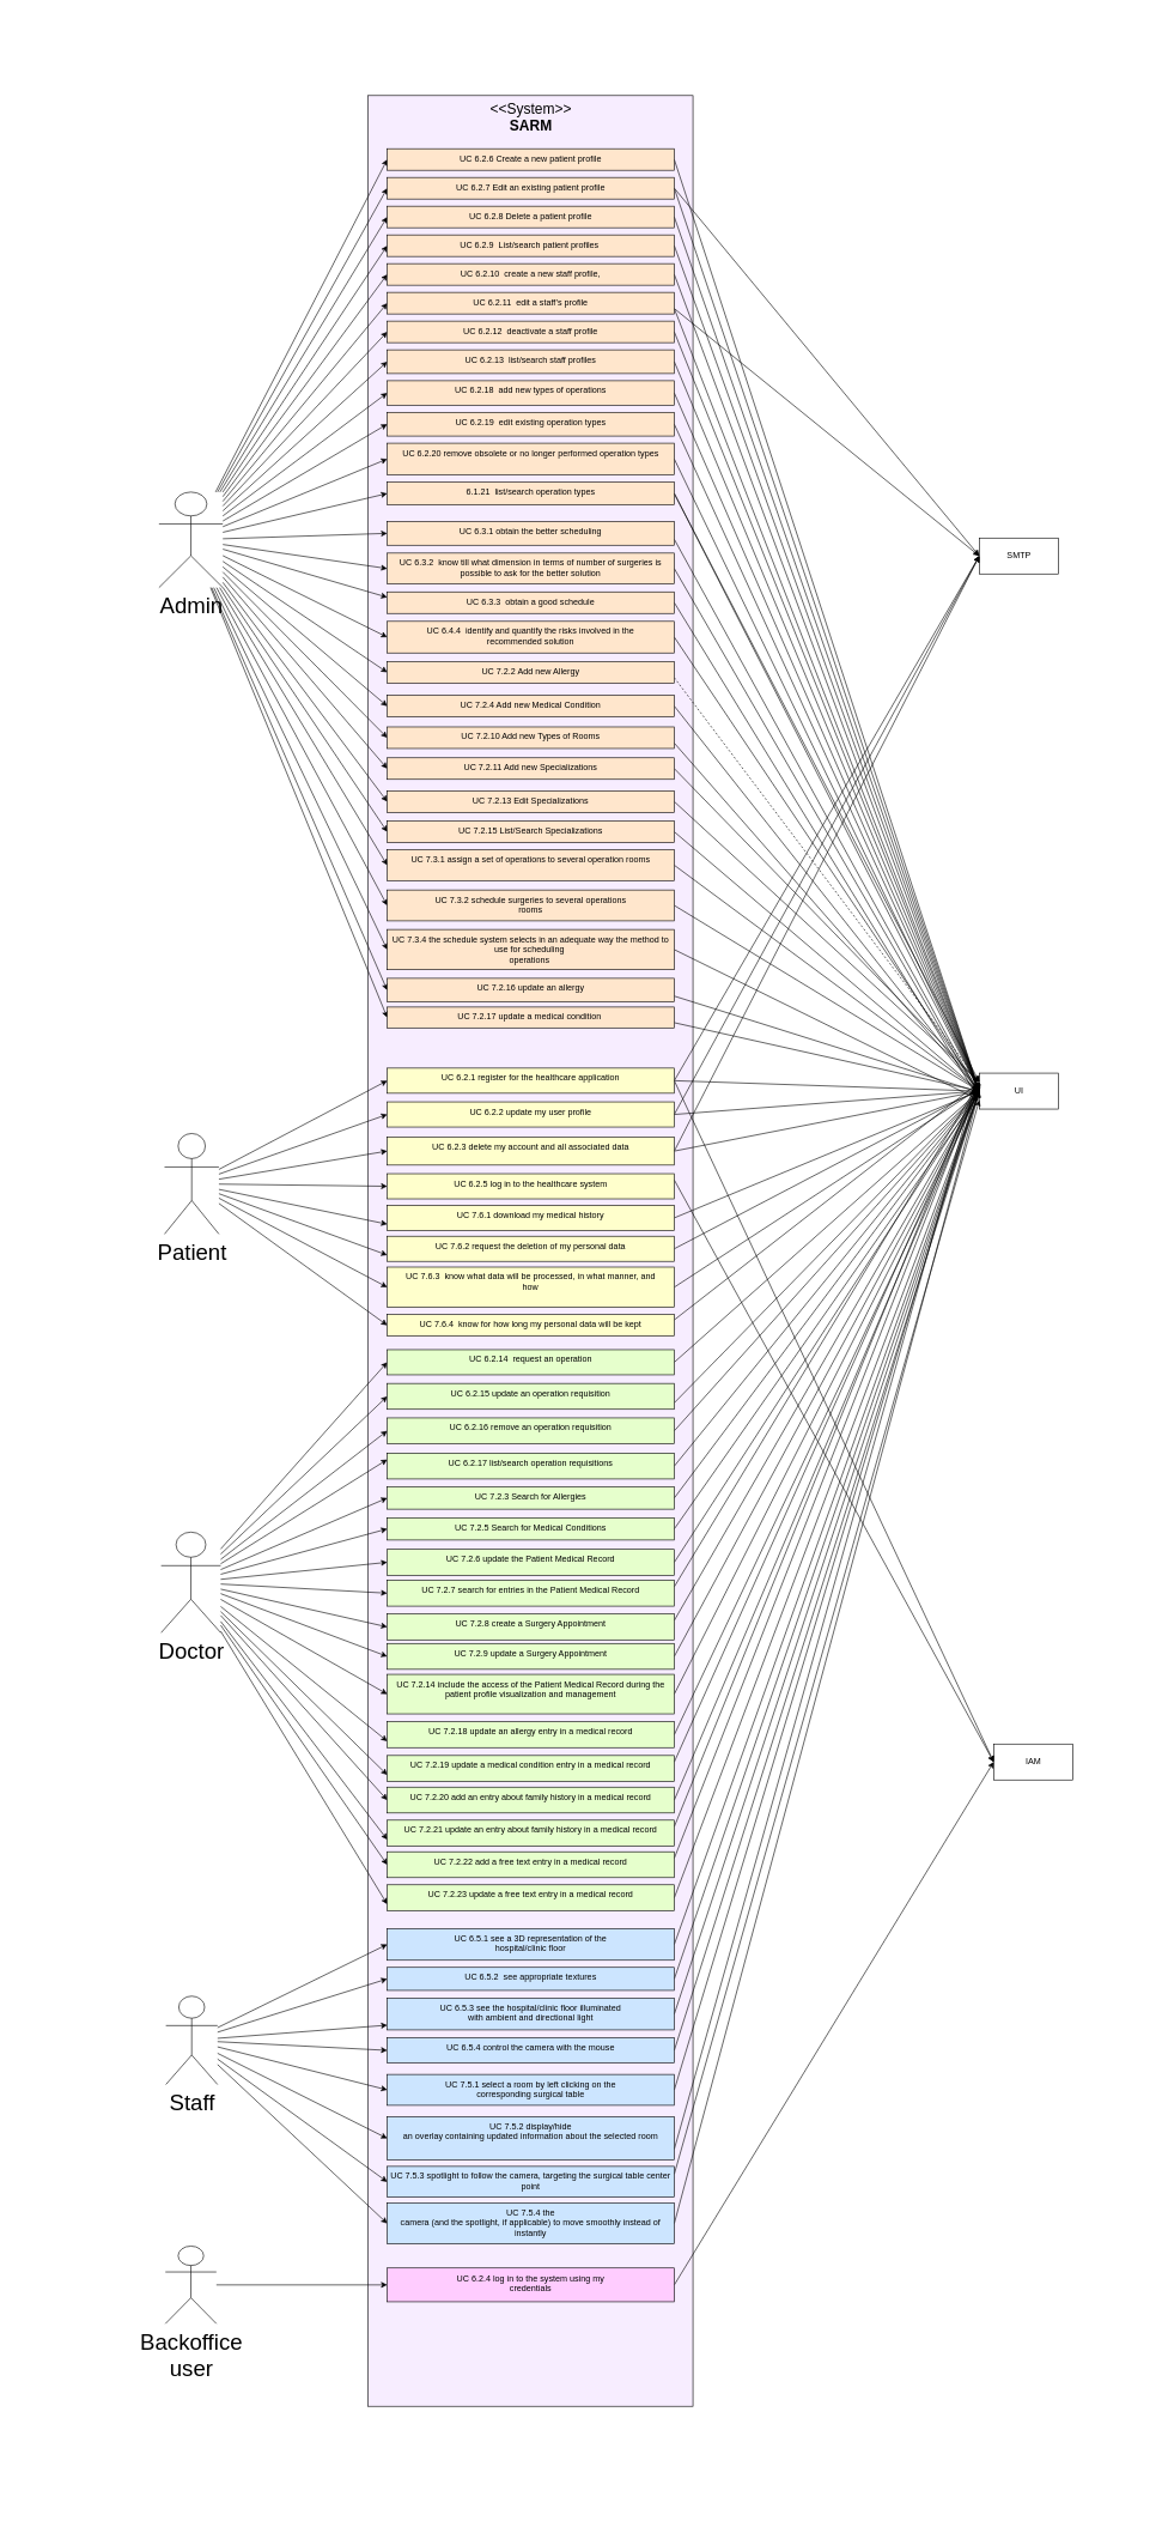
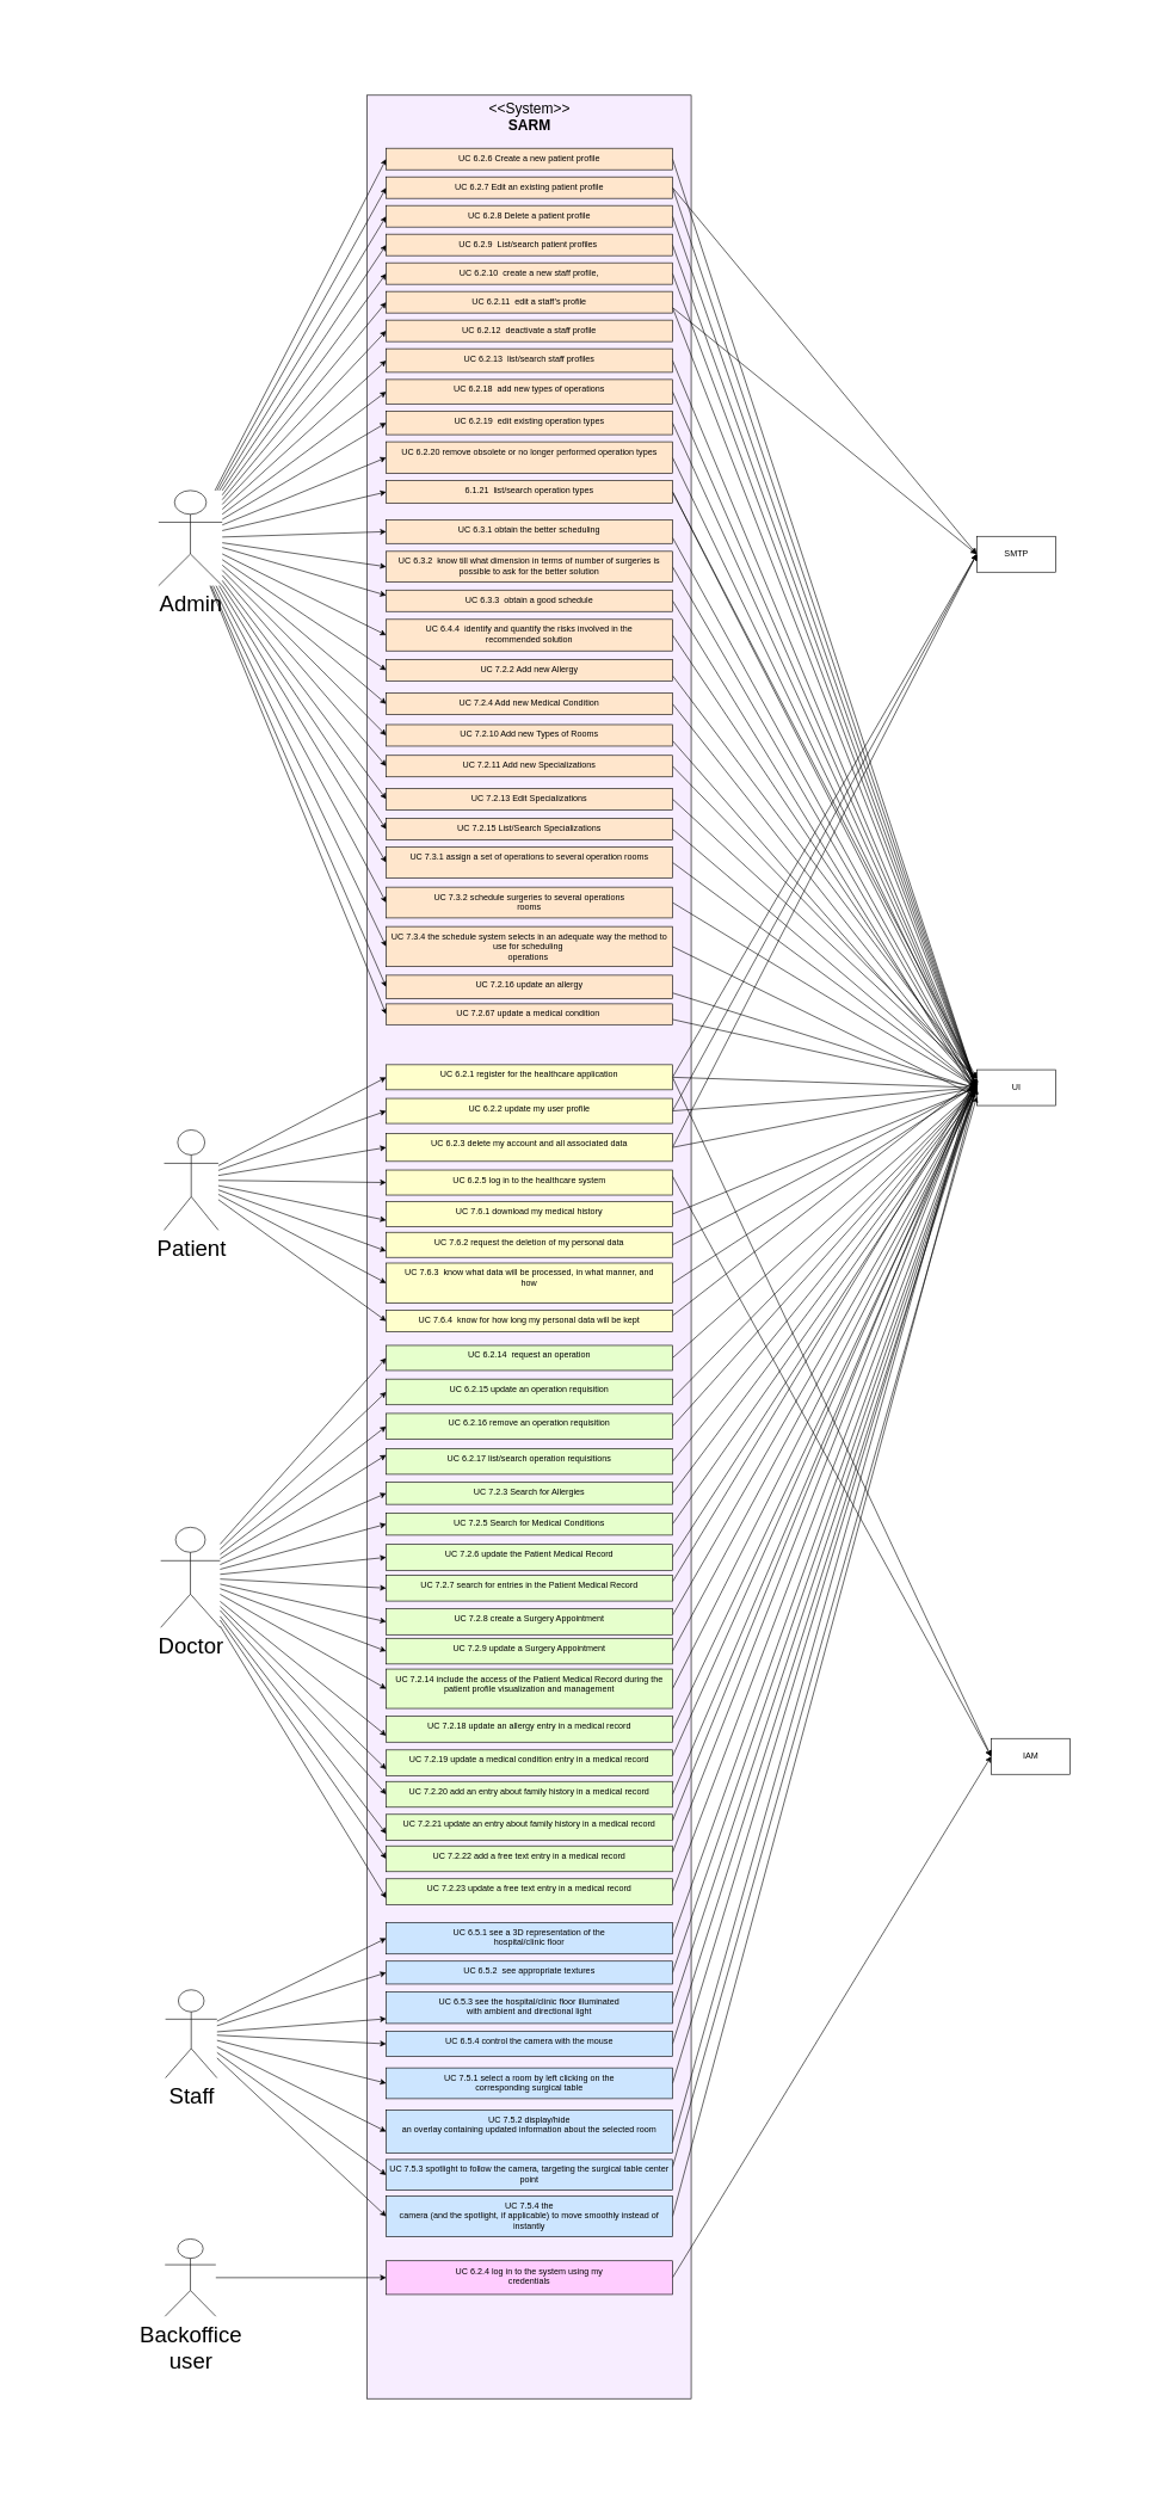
- <mxCell id="48" style="edgeStyle=none;html=1;entryX=0;entryY=0.5;entryDx=0;entryDy=0;strokeColor=#000000;fontSize=20;fontColor=#000000;endArrow=classic;endFill=1;exitX=1;exitY=0.5;exitDx=0;exitDy=0;" parent="1" source="49" target="137" edge="1"><mxGeometry relative="1" as="geometry" /></mxCell>
- <mxCell id="138" style="edgeStyle=none;html=1;exitX=1;exitY=0.75;exitDx=0;exitDy=0;entryX=0;entryY=0.25;entryDx=0;entryDy=0;strokeColor=#000000;fontColor=#000000;dashed=1;" edge="1" parent="1" source="139" target="137"><mxGeometry relative="1" as="geometry" /></mxCell>
+ <mxCell id="138" style="edgeStyle=none;html=1;exitX=1;exitY=0.75;exitDx=0;exitDy=0;entryX=0;entryY=0.25;entryDx=0;entryDy=0;strokeColor=#000000;fontColor=#000000;" edge="1" parent="1" source="139" target="137"><mxGeometry relative="1" as="geometry" /></mxCell>
- <mxCell id="189" value="UC 7.2.17 update a medical condition&amp;nbsp;" style="whiteSpace=wrap;html=1;verticalAlign=top;fillColor=#FFE6CC;strokeColor=#000000;fontColor=#000000;" vertex="1" parent="1"><mxGeometry x="539" y="1401" width="400" height="29" as="geometry" /></mxCell>
+ <mxCell id="189" value="UC 7.2.67 update a medical condition&amp;nbsp;" style="whiteSpace=wrap;html=1;verticalAlign=top;fillColor=#FFE6CC;strokeColor=#000000;fontColor=#000000;" vertex="1" parent="1"><mxGeometry x="539" y="1401" width="400" height="29" as="geometry" /></mxCell>
